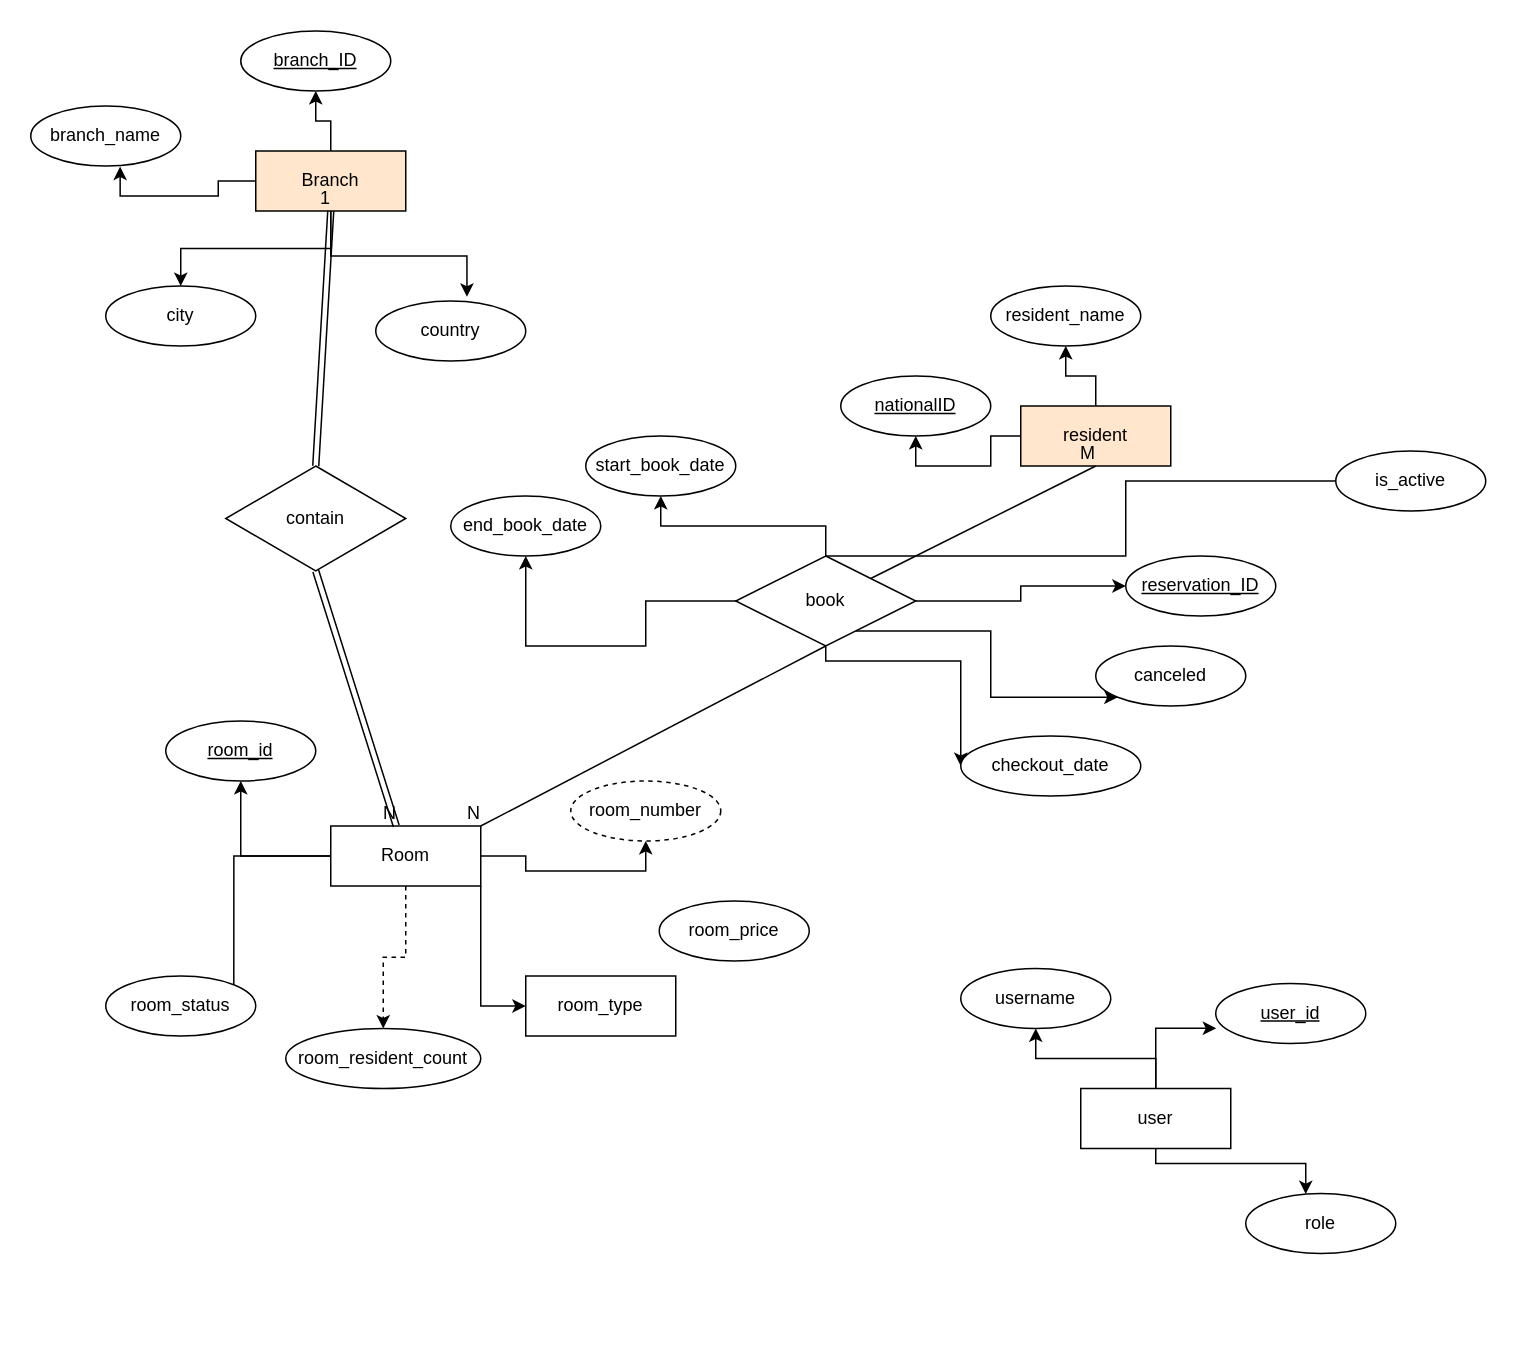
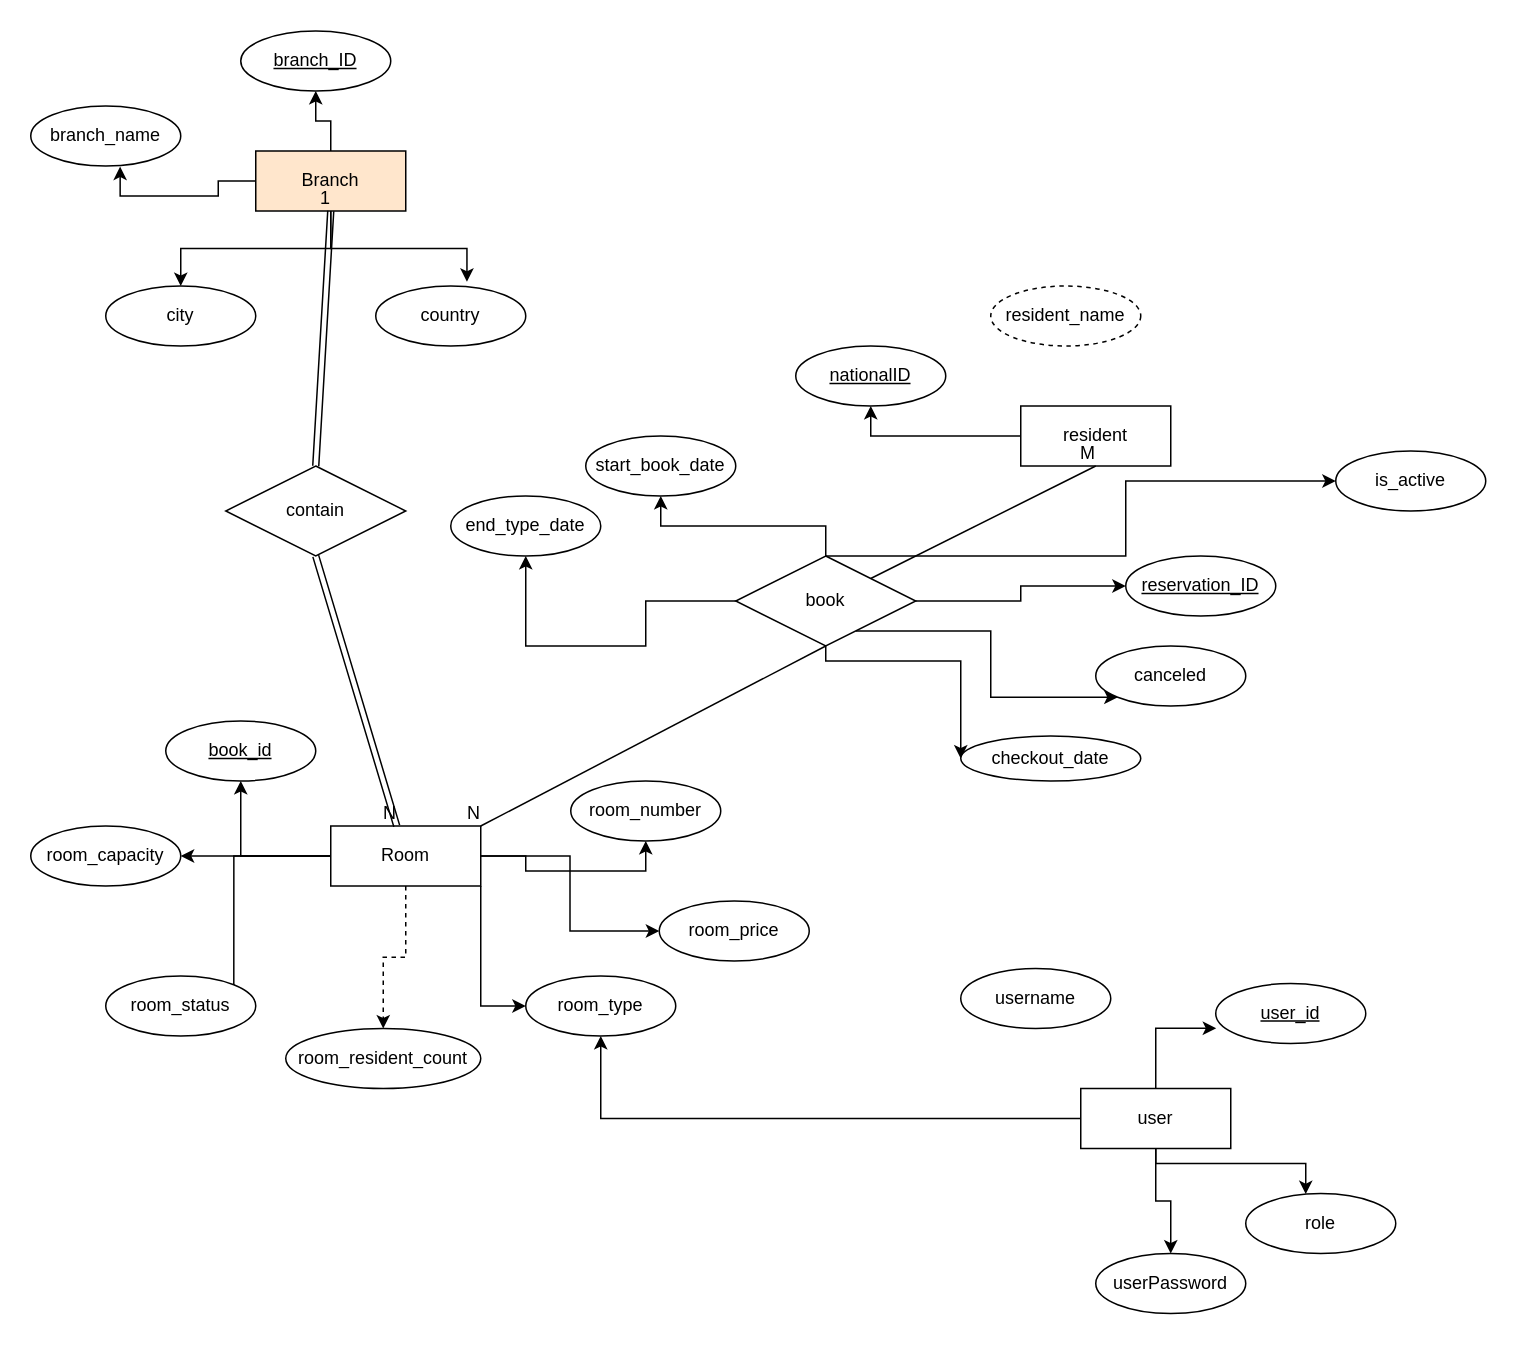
- <mxCell id="30" value="resident_name" style="ellipse;whiteSpace=wrap;html=1;align=center;" parent="1" vertex="1"><mxGeometry x="660" y="190" width="100" height="40" as="geometry" /></mxCell>
+ <mxCell id="30" value="resident_name" style="ellipse;whiteSpace=wrap;html=1;align=center;dashed=1;" parent="1" vertex="1"><mxGeometry x="660" y="190" width="100" height="40" as="geometry" /></mxCell>
- <mxCell id="42" value="country" style="ellipse;whiteSpace=wrap;html=1;align=center;" parent="1" vertex="1"><mxGeometry x="250" y="200" width="100" height="40" as="geometry" /></mxCell>
+ <mxCell id="42" value="country" style="ellipse;whiteSpace=wrap;html=1;align=center;" parent="1" vertex="1"><mxGeometry x="250" y="190" width="100" height="40" as="geometry" /></mxCell>
- <mxCell id="26" style="edgeStyle=orthogonalEdgeStyle;rounded=0;orthogonalLoop=1;jettySize=auto;html=1;entryX=0.5;entryY=1;entryDx=0;entryDy=0;" parent="1" source="28" target="30" edge="1"><mxGeometry relative="1" as="geometry" /></mxCell>
- <mxCell id="36" value="nationalID" style="ellipse;whiteSpace=wrap;html=1;align=center;fontStyle=4" parent="1" vertex="1"><mxGeometry x="560" y="250" width="100" height="40" as="geometry" /></mxCell>
+ <mxCell id="36" value="nationalID" style="ellipse;whiteSpace=wrap;html=1;align=center;fontStyle=4" parent="1" vertex="1"><mxGeometry x="530" y="230" width="100" height="40" as="geometry" /></mxCell>
- <mxCell id="28" value="resident" style="whiteSpace=wrap;html=1;align=center;fillColor=#ffe6cc;" parent="1" vertex="1"><mxGeometry x="680" y="270" width="100" height="40" as="geometry" /></mxCell>
+ <mxCell id="28" value="resident" style="whiteSpace=wrap;html=1;align=center;" parent="1" vertex="1"><mxGeometry x="680" y="270" width="100" height="40" as="geometry" /></mxCell>
- <mxCell id="53" style="edgeStyle=orthogonalEdgeStyle;rounded=0;orthogonalLoop=1;jettySize=auto;html=1;entryX=0;entryY=0.5;entryDx=0;entryDy=0;endArrow=none;" edge="1" parent="1" source="54" target="61"><mxGeometry relative="1" as="geometry"><Array as="points"><mxPoint x="750" y="370" /><mxPoint x="750" y="320" /></Array></mxGeometry></mxCell>
+ <mxCell id="53" style="edgeStyle=orthogonalEdgeStyle;rounded=0;orthogonalLoop=1;jettySize=auto;html=1;entryX=0;entryY=0.5;entryDx=0;entryDy=0;" edge="1" parent="1" source="54" target="61"><mxGeometry relative="1" as="geometry"><Array as="points"><mxPoint x="750" y="370" /><mxPoint x="750" y="320" /></Array></mxGeometry></mxCell>
- <mxCell id="43" value="contain" style="shape=rhombus;perimeter=rhombusPerimeter;whiteSpace=wrap;html=1;align=center;" parent="1" vertex="1"><mxGeometry x="150" y="310" width="120" height="70" as="geometry" /></mxCell>
+ <mxCell id="43" value="contain" style="shape=rhombus;perimeter=rhombusPerimeter;whiteSpace=wrap;html=1;align=center;" parent="1" vertex="1"><mxGeometry x="150" y="310" width="120" height="60" as="geometry" /></mxCell>
- <mxCell id="25" value="end_book_date" style="ellipse;whiteSpace=wrap;html=1;align=center;" parent="1" vertex="1"><mxGeometry x="300" y="330" width="100" height="40" as="geometry" /></mxCell>
+ <mxCell id="25" value="end_type_date" style="ellipse;whiteSpace=wrap;html=1;align=center;" parent="1" vertex="1"><mxGeometry x="300" y="330" width="100" height="40" as="geometry" /></mxCell>
- <mxCell id="19" value="room_id" style="ellipse;whiteSpace=wrap;html=1;align=center;fontStyle=4;" parent="1" vertex="1"><mxGeometry x="110" y="480" width="100" height="40" as="geometry" /></mxCell>
+ <mxCell id="19" value="book_id" style="ellipse;whiteSpace=wrap;html=1;align=center;fontStyle=4;" parent="1" vertex="1"><mxGeometry x="110" y="480" width="100" height="40" as="geometry" /></mxCell>
- <mxCell id="57" value="checkout_date" style="ellipse;whiteSpace=wrap;html=1;align=center;" parent="1" vertex="1"><mxGeometry x="640" y="490" width="120" height="40" as="geometry" /></mxCell>
+ <mxCell id="57" value="checkout_date" style="ellipse;whiteSpace=wrap;html=1;align=center;" parent="1" vertex="1"><mxGeometry x="640" y="490" width="120" height="30" as="geometry" /></mxCell>
- <mxCell id="20" value="room_number" style="ellipse;whiteSpace=wrap;html=1;align=center;dashed=1;" parent="1" vertex="1"><mxGeometry x="380" y="520" width="100" height="40" as="geometry" /></mxCell>
+ <mxCell id="20" value="room_number" style="ellipse;whiteSpace=wrap;html=1;align=center;" parent="1" vertex="1"><mxGeometry x="380" y="520" width="100" height="40" as="geometry" /></mxCell>
+ <mxCell id="22" value="room_capacity" style="ellipse;whiteSpace=wrap;html=1;align=center;" parent="1" vertex="1"><mxGeometry x="20" y="550" width="100" height="40" as="geometry" /></mxCell>
+ <mxCell id="12" style="edgeStyle=orthogonalEdgeStyle;rounded=0;orthogonalLoop=1;jettySize=auto;html=1;" parent="1" source="18" target="22" edge="1"><mxGeometry relative="1" as="geometry" /></mxCell>
+ <mxCell id="16" style="edgeStyle=orthogonalEdgeStyle;rounded=0;orthogonalLoop=1;jettySize=auto;html=1;entryX=0;entryY=0.5;entryDx=0;entryDy=0;" parent="1" source="18" target="29" edge="1"><mxGeometry relative="1" as="geometry" /></mxCell>
- <mxCell id="21" value="room_type" style="whiteSpace=wrap;html=1;align=center;rounded=0;" parent="1" vertex="1"><mxGeometry x="350" y="650" width="100" height="40" as="geometry" /></mxCell>
+ <mxCell id="21" value="room_type" style="ellipse;whiteSpace=wrap;html=1;align=center;" parent="1" vertex="1"><mxGeometry x="350" y="650" width="100" height="40" as="geometry" /></mxCell>
- <mxCell id="32" style="edgeStyle=orthogonalEdgeStyle;rounded=0;orthogonalLoop=1;jettySize=auto;html=1;entryX=0.5;entryY=1;entryDx=0;entryDy=0;" parent="1" source="35" target="38" edge="1"><mxGeometry relative="1" as="geometry" /></mxCell>
+ <mxCell id="32" style="edgeStyle=orthogonalEdgeStyle;rounded=0;orthogonalLoop=1;jettySize=auto;html=1;" parent="1" source="35" target="21" edge="1"><mxGeometry relative="1" as="geometry" /></mxCell>
+ <mxCell id="33" style="edgeStyle=orthogonalEdgeStyle;rounded=0;orthogonalLoop=1;jettySize=auto;html=1;entryX=0.5;entryY=0;entryDx=0;entryDy=0;" parent="1" source="35" target="40" edge="1"><mxGeometry relative="1" as="geometry" /></mxCell>
+ <mxCell id="40" value="userPassword" style="ellipse;whiteSpace=wrap;html=1;align=center;" parent="1" vertex="1"><mxGeometry x="730" y="835" width="100" height="40" as="geometry" /></mxCell>
